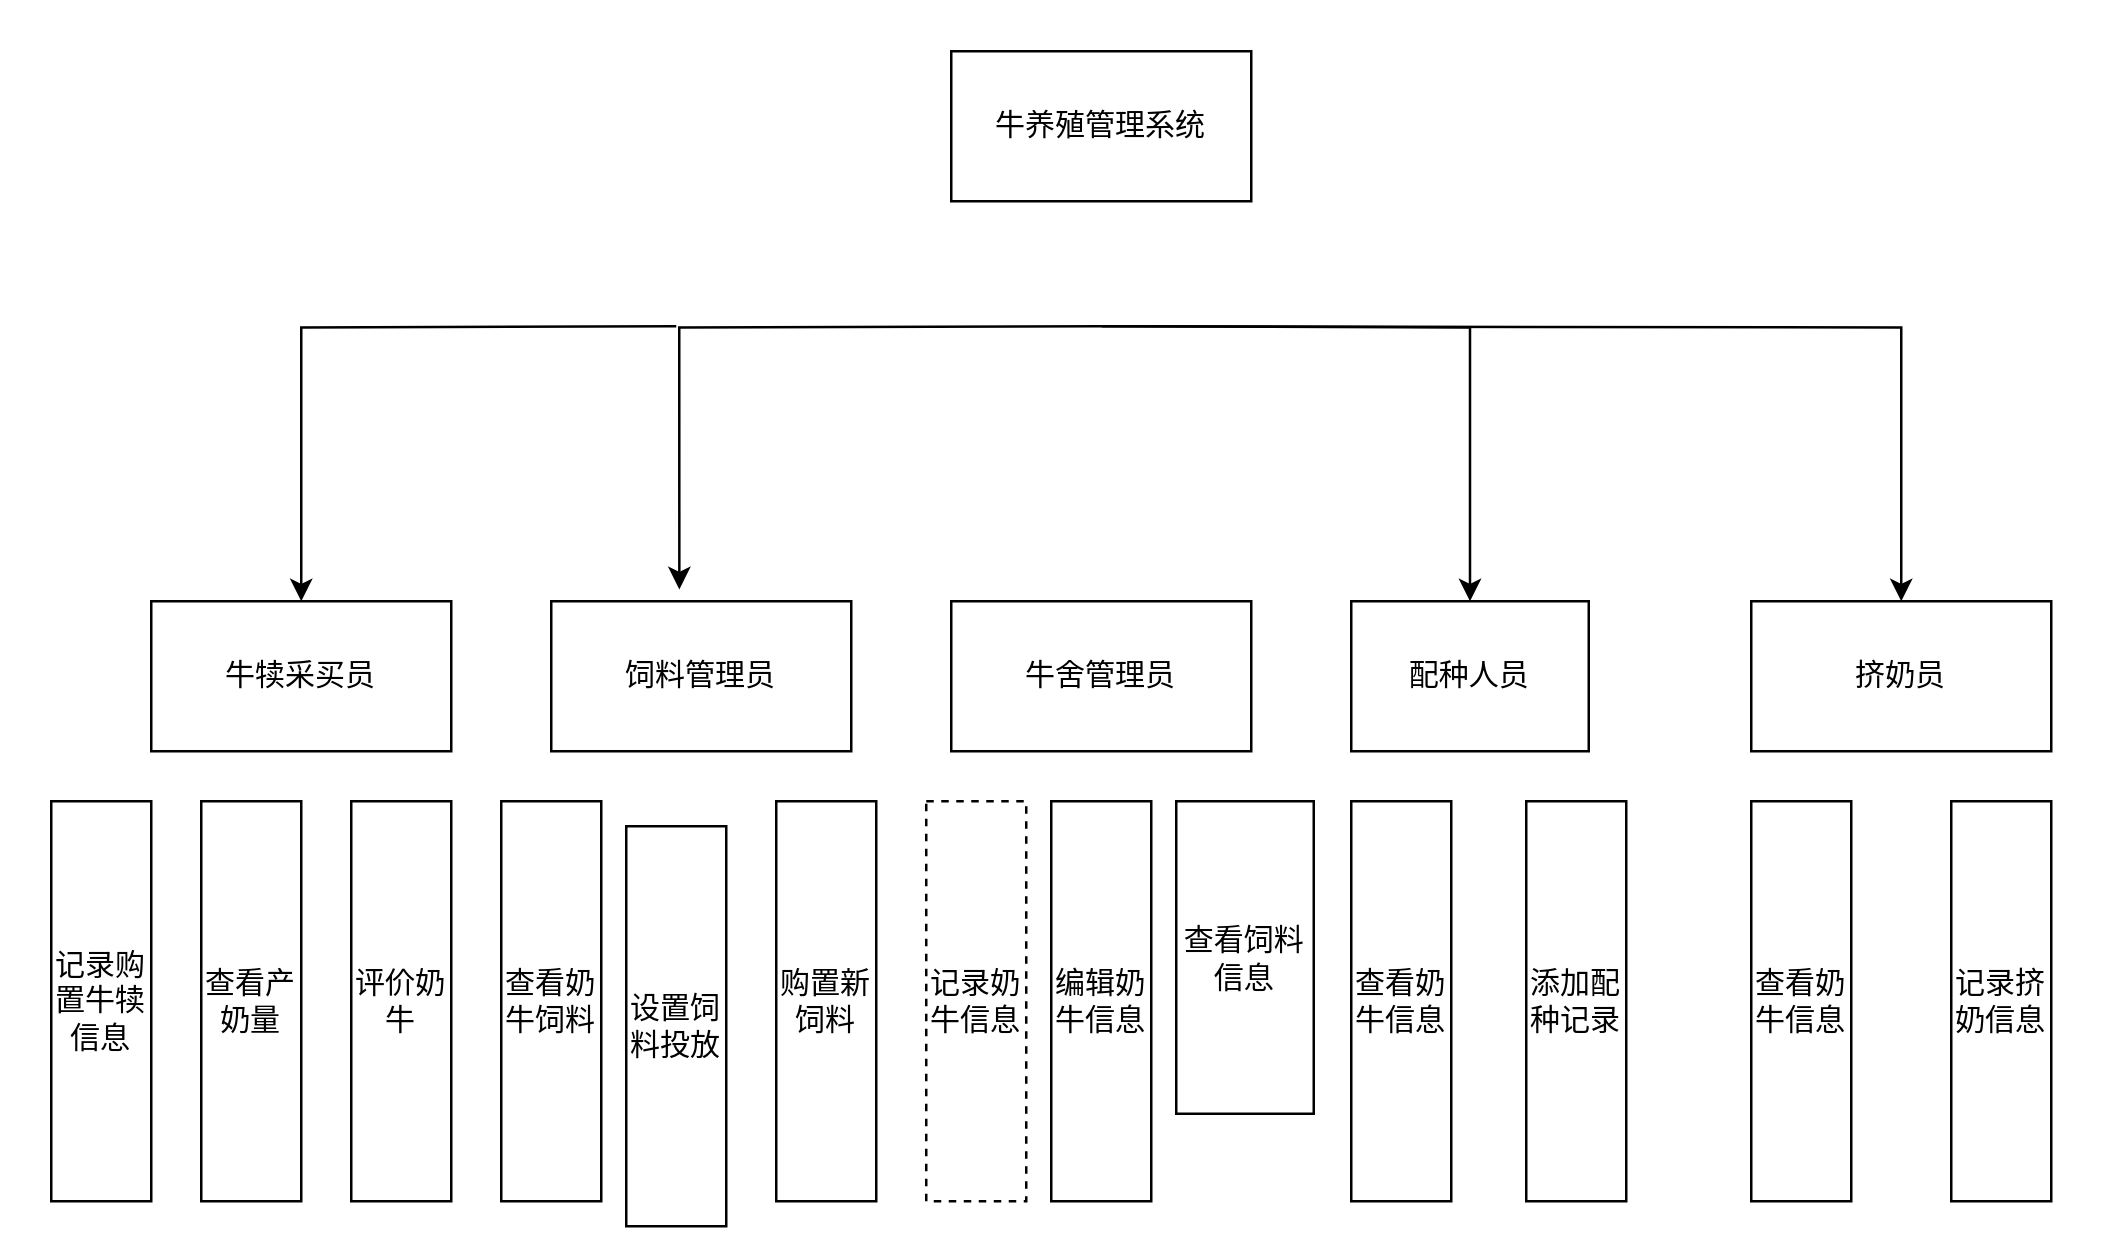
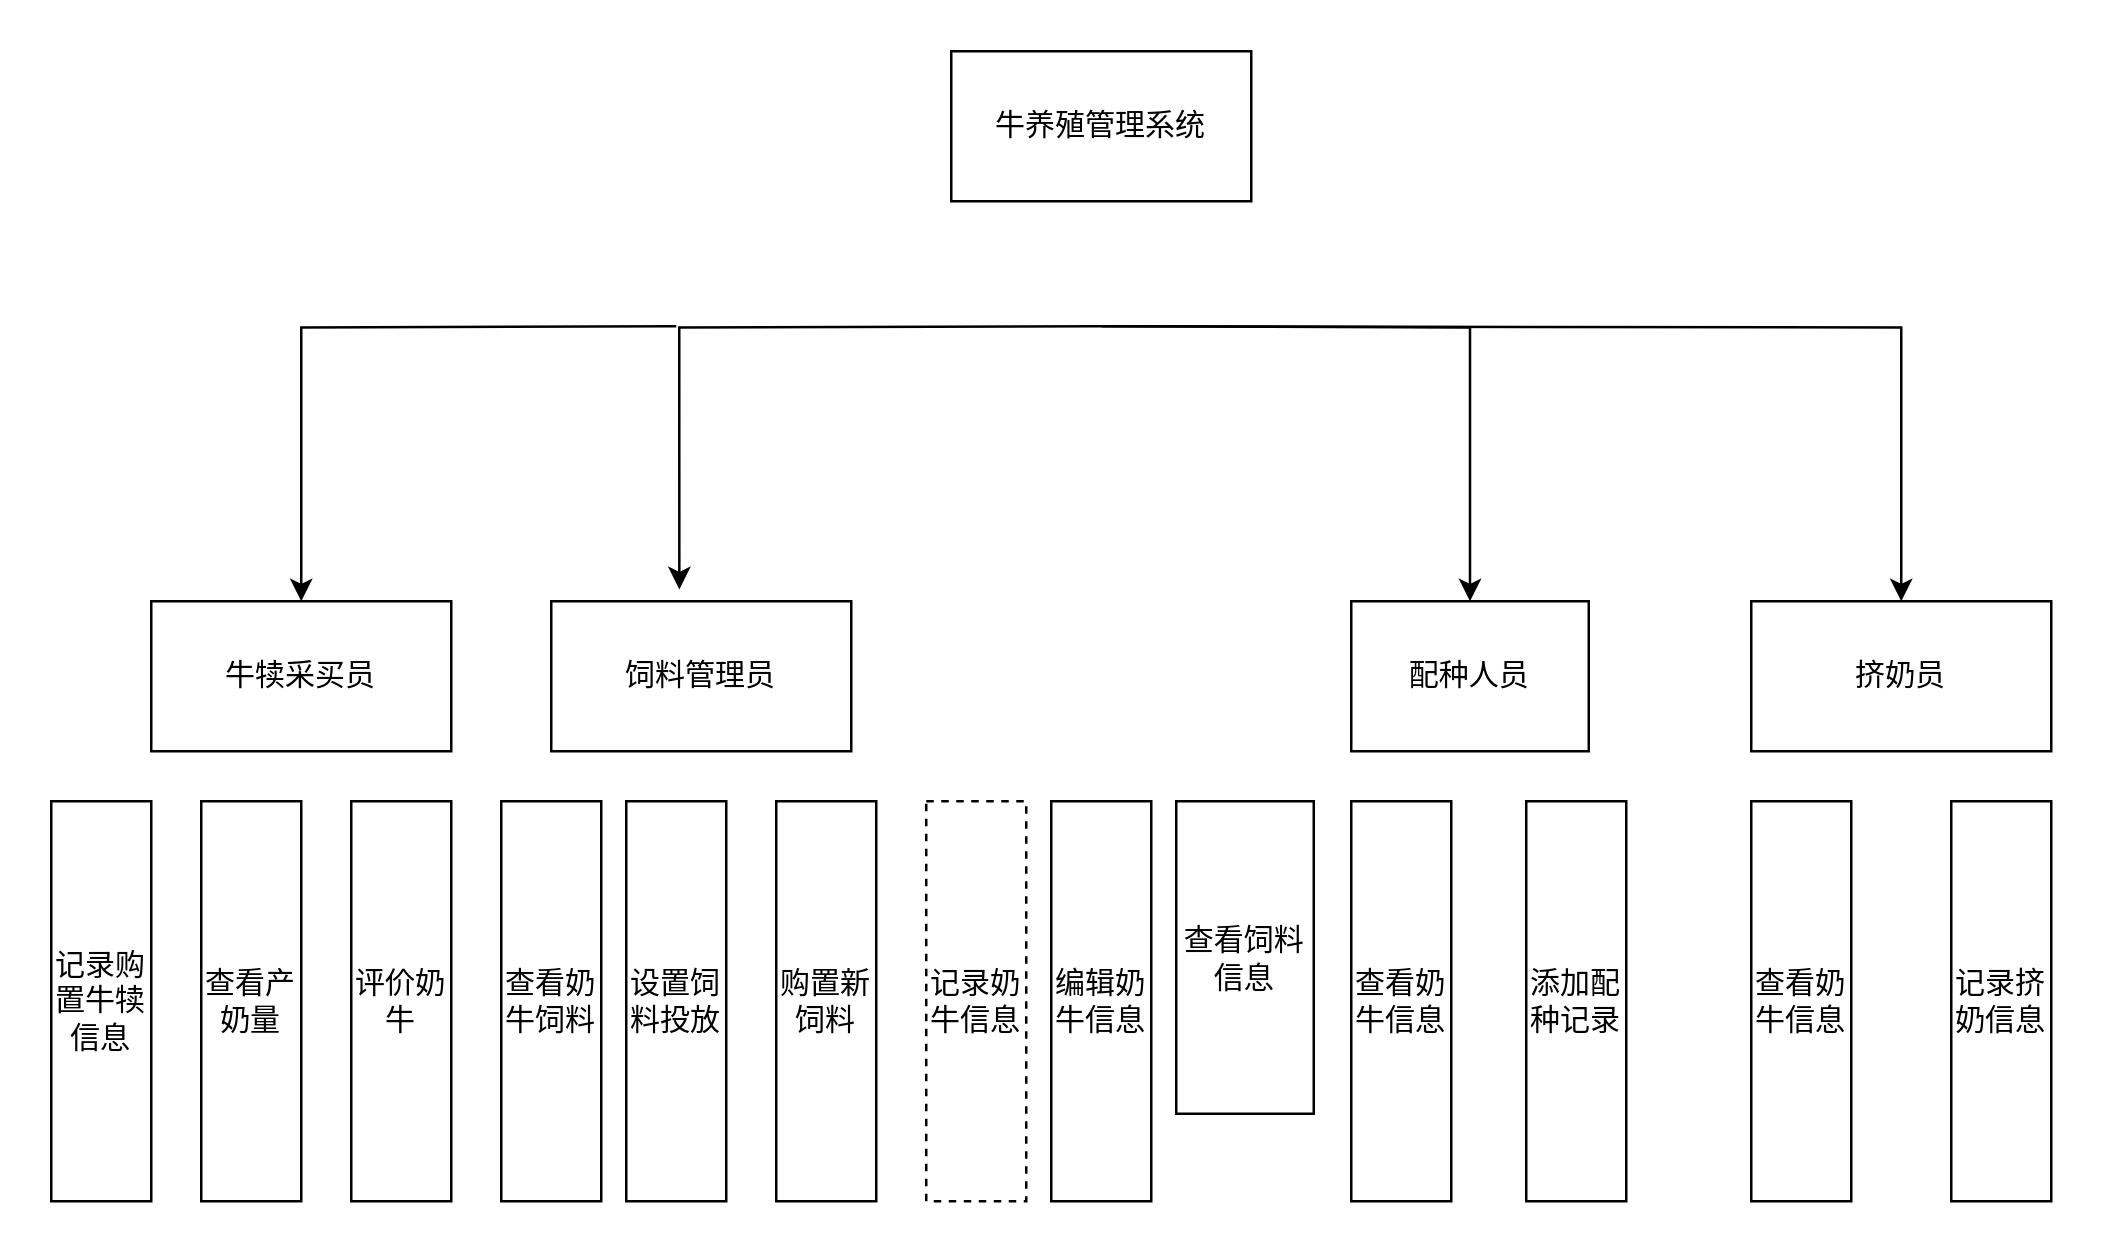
- <mxCell id="7" value="牛舍管理员" style="rounded=0;whiteSpace=wrap;html=1;" vertex="1" parent="1"><mxGeometry x="380" y="240" width="120" height="60" as="geometry" /></mxCell>
- <mxCell id="16" value="设置饲料投放" style="rounded=0;whiteSpace=wrap;html=1;" vertex="1" parent="1"><mxGeometry x="250" y="330" width="40" height="160" as="geometry" /></mxCell>
+ <mxCell id="16" value="设置饲料投放" style="rounded=0;whiteSpace=wrap;html=1;" vertex="1" parent="1"><mxGeometry x="250" y="320" width="40" height="160" as="geometry" /></mxCell>
